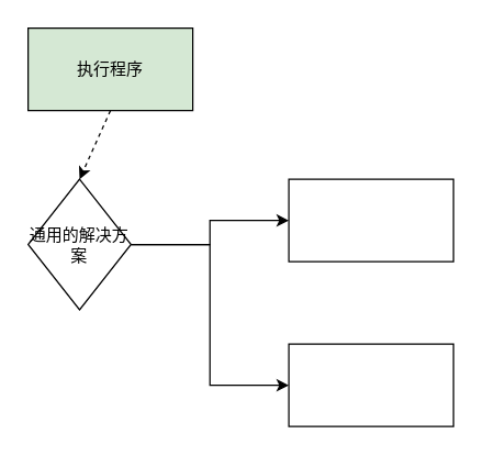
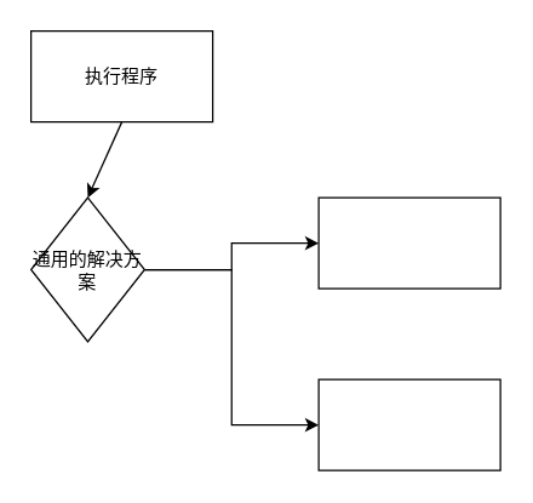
- <mxCell id="2" value="执行程序" style="rounded=0;whiteSpace=wrap;html=1;fillColor=#d5e8d4;" vertex="1" parent="1"><mxGeometry x="20" y="20" width="120" height="60" as="geometry" /></mxCell>
+ <mxCell id="2" value="执行程序" style="rounded=0;whiteSpace=wrap;html=1;" vertex="1" parent="1"><mxGeometry x="20" y="20" width="120" height="60" as="geometry" /></mxCell>
- <mxCell id="6" value="" style="endArrow=classic;html=1;entryX=0.5;entryY=0;entryDx=0;entryDy=0;exitX=0.5;exitY=1;exitDx=0;exitDy=0;dashed=1;" edge="1" parent="1" source="2" target="5"><mxGeometry width="50" height="50" relative="1" as="geometry"><mxPoint x="270" y="190" as="sourcePoint" /><mxPoint x="320" y="140" as="targetPoint" /></mxGeometry></mxCell>
+ <mxCell id="6" value="" style="endArrow=classic;html=1;entryX=0.5;entryY=0;entryDx=0;entryDy=0;exitX=0.5;exitY=1;exitDx=0;exitDy=0;" edge="1" parent="1" source="2" target="5"><mxGeometry width="50" height="50" relative="1" as="geometry"><mxPoint x="270" y="190" as="sourcePoint" /><mxPoint x="320" y="140" as="targetPoint" /></mxGeometry></mxCell>
